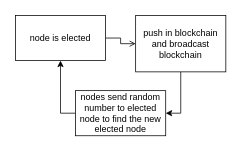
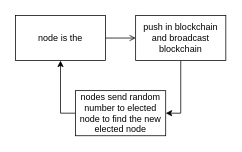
- <mxCell id="3" value="node is elected" style="rounded=0;whiteSpace=wrap;html=1;" vertex="1" parent="1"><mxGeometry x="20" y="20" width="120" height="60" as="geometry" /></mxCell>
+ <mxCell id="3" value="node is the" style="rounded=0;whiteSpace=wrap;html=1;" vertex="1" parent="1"><mxGeometry x="20" y="20" width="120" height="60" as="geometry" /></mxCell>
- <mxCell id="5" value="push in blockchain and broadcast blockchain" style="rounded=0;whiteSpace=wrap;html=1;" vertex="1" parent="1"><mxGeometry x="180" y="20" width="120" height="75" as="geometry" /></mxCell>
+ <mxCell id="5" value="push in blockchain and broadcast blockchain" style="rounded=0;whiteSpace=wrap;html=1;" vertex="1" parent="1"><mxGeometry x="180" y="20" width="120" height="60" as="geometry" /></mxCell>
